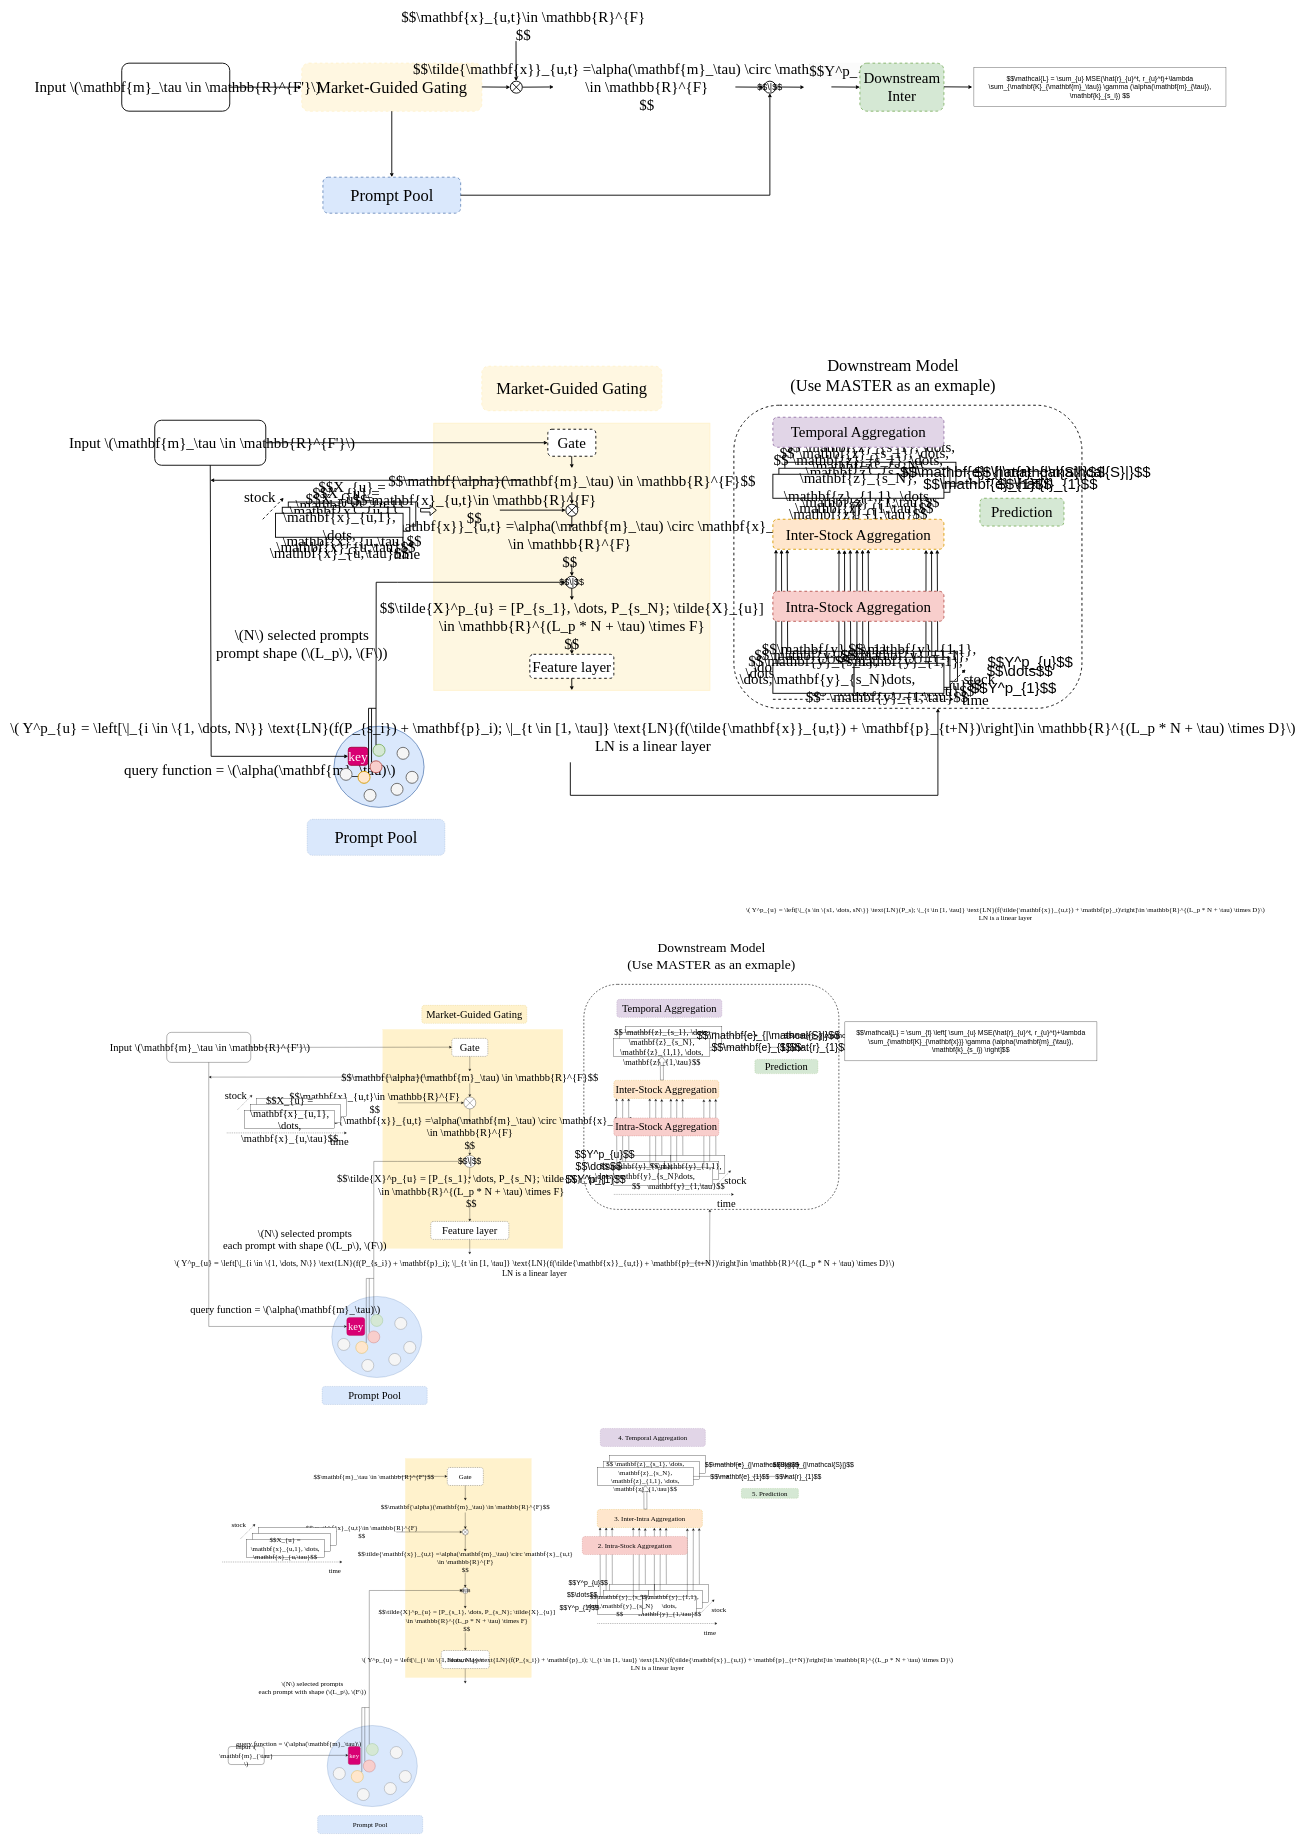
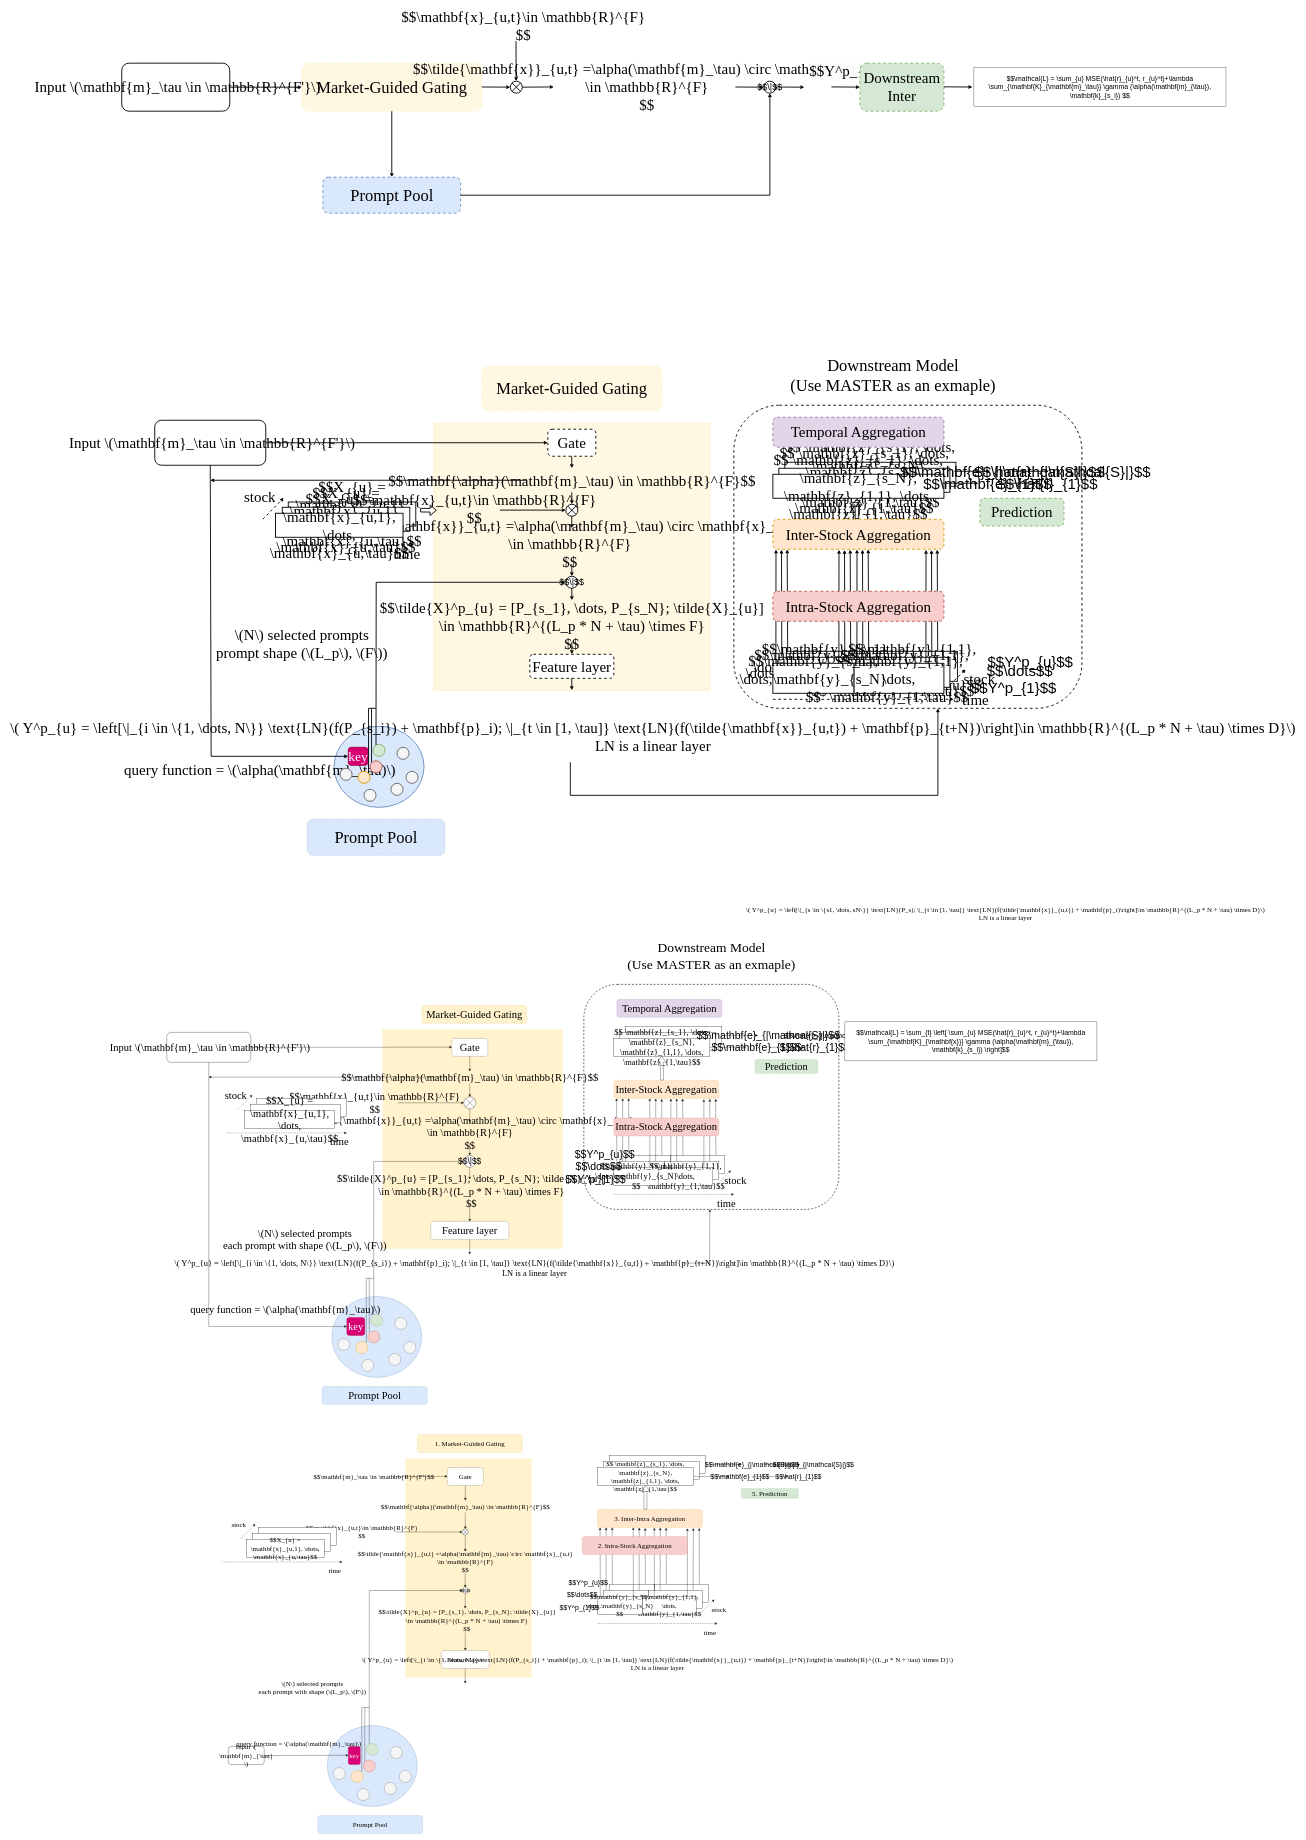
- <mxCell id="175" value="&lt;font style=&quot;font-size: 23px;&quot;&gt;4. Temporal Aggregation&lt;/font&gt;" style="rounded=1;whiteSpace=wrap;html=1;fontFamily=Times New Roman;fontSize=23;dashed=1;fillColor=#e1d5e7;strokeColor=#9673a6;" parent="1" vertex="1"><mxGeometry x="2000" y="4760" width="350" height="60" as="geometry" /></mxCell>
+ <mxCell id="181" value="&lt;font style=&quot;font-size: 23px;&quot;&gt;1. Market-Guided Gating&lt;/font&gt;" style="rounded=1;whiteSpace=wrap;html=1;fontFamily=Times New Roman;fontSize=23;dashed=1;fillColor=#fff2cc;strokeColor=#d6b656;" parent="1" vertex="1"><mxGeometry x="1390" y="4780" width="350" height="60" as="geometry" /></mxCell>
